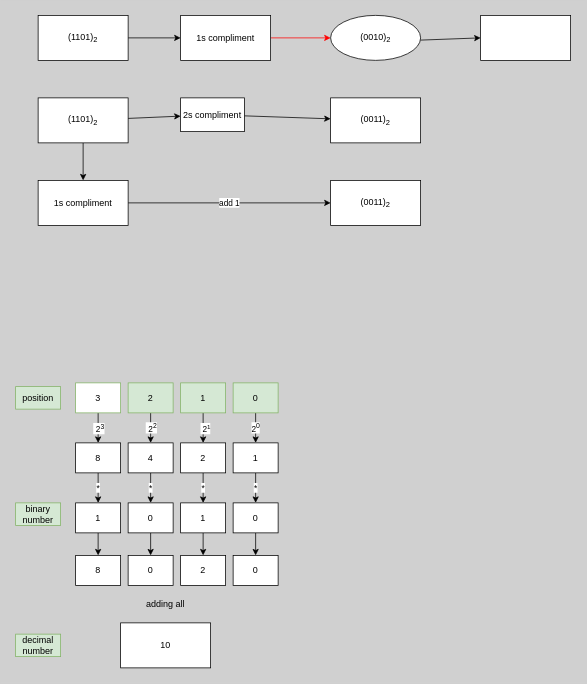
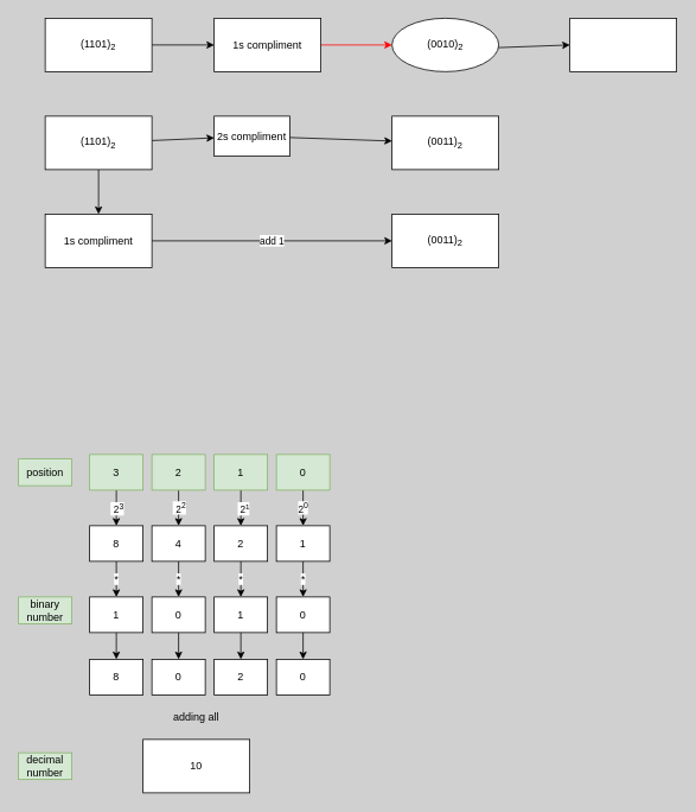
- <mxCell id="19" value="3" style="whiteSpace=wrap;html=1;fillColor=#ffffff;strokeColor=#82b366;" parent="1" vertex="1"><mxGeometry x="100" y="510" width="60" height="40" as="geometry" /></mxCell>
+ <mxCell id="19" value="3" style="whiteSpace=wrap;html=1;fillColor=#d5e8d4;strokeColor=#82b366;" parent="1" vertex="1"><mxGeometry x="100" y="510" width="60" height="40" as="geometry" /></mxCell>
